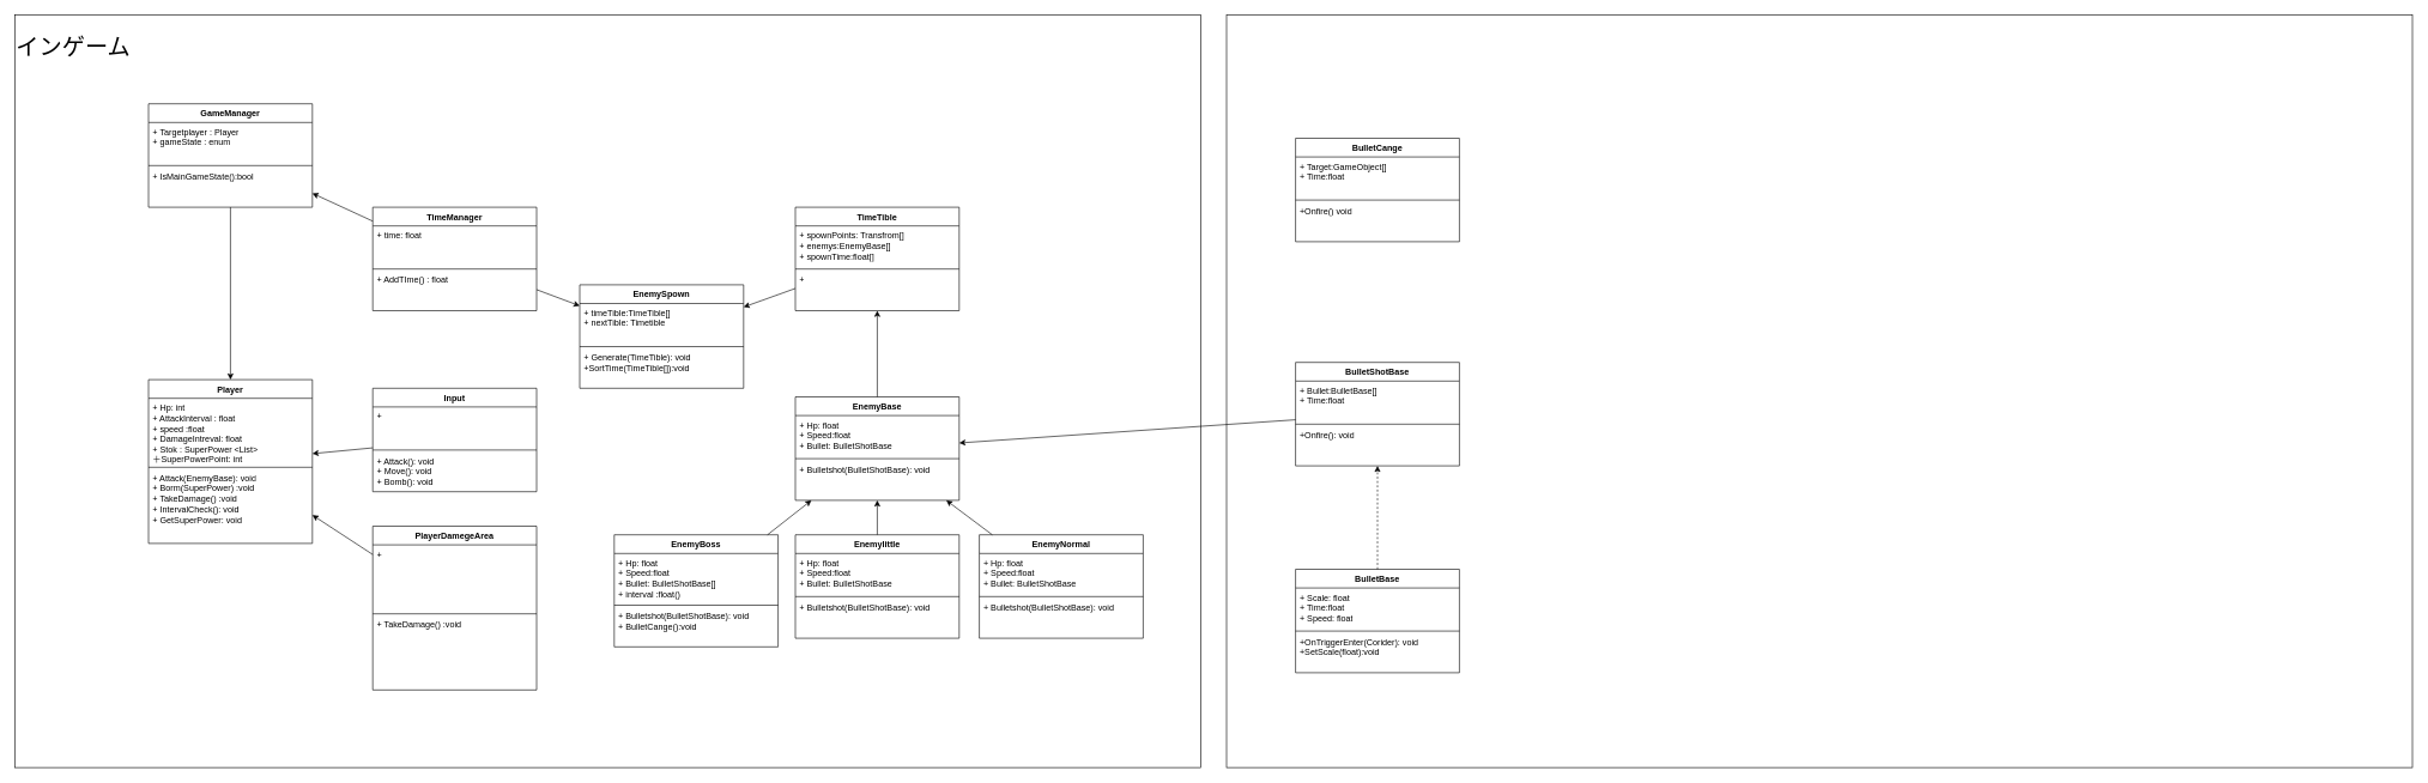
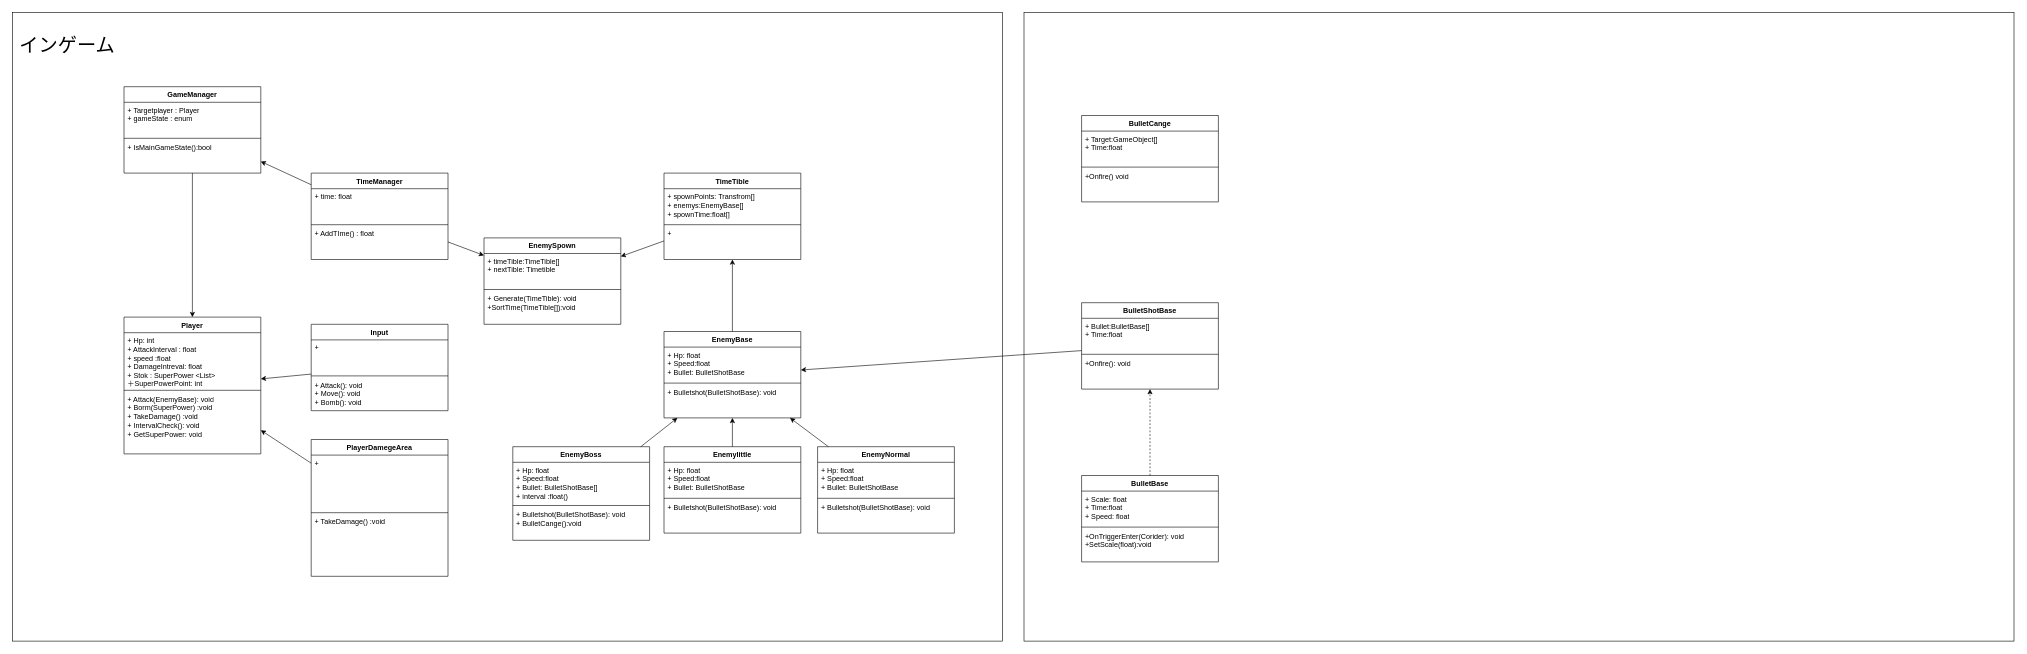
- <mxCell id="3" value="&lt;font style=&quot;font-size: 32px;&quot;&gt;インゲーム&lt;/font&gt;" style="text;html=1;align=left;verticalAlign=middle;whiteSpace=wrap;rounded=0;" parent="1" vertex="1"><mxGeometry x="20" y="20" width="170" height="90" as="geometry" /></mxCell>
+ <mxCell id="3" value="&lt;font style=&quot;font-size: 32px;&quot;&gt;インゲーム&lt;/font&gt;" style="text;html=1;align=left;verticalAlign=middle;whiteSpace=wrap;rounded=0;" parent="1" vertex="1"><mxGeometry x="30" y="30" width="170" height="90" as="geometry" /></mxCell>
